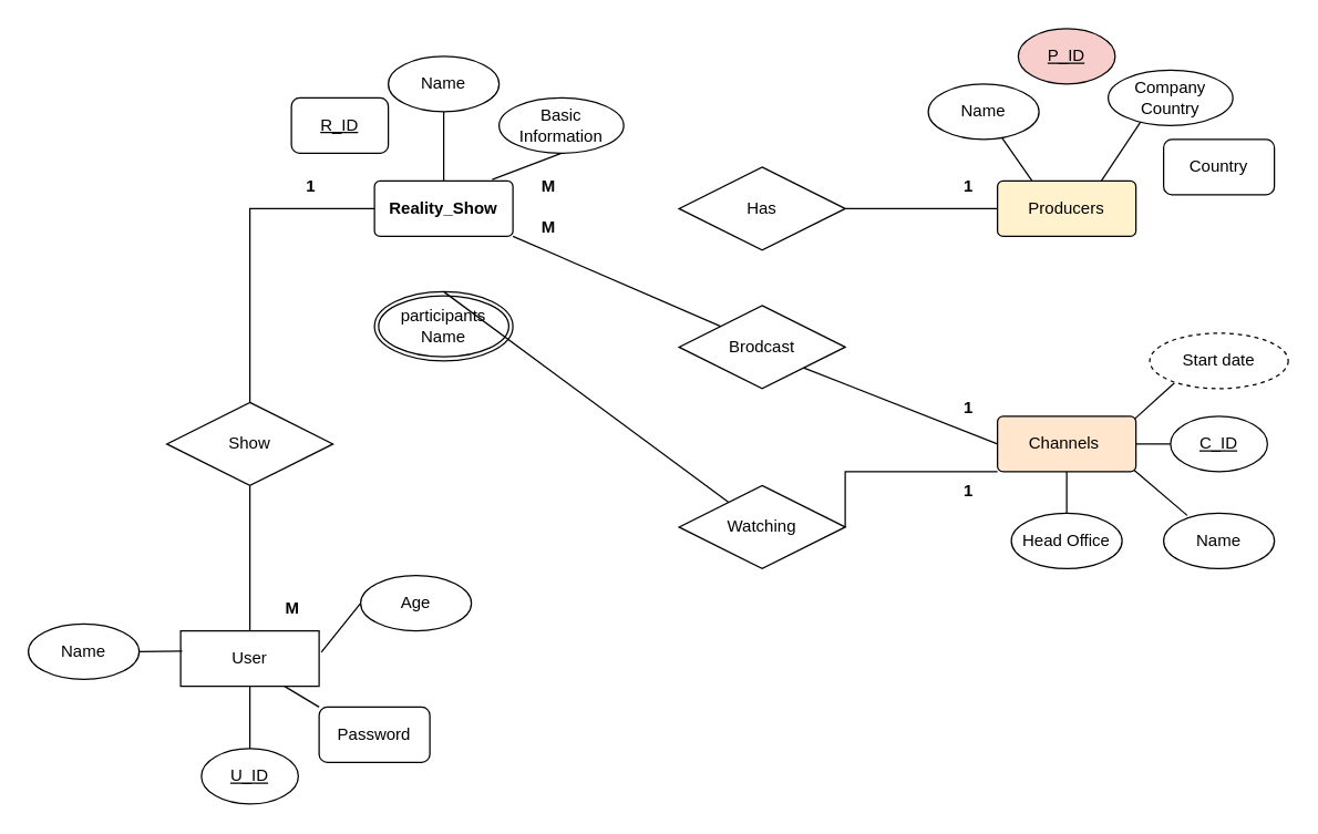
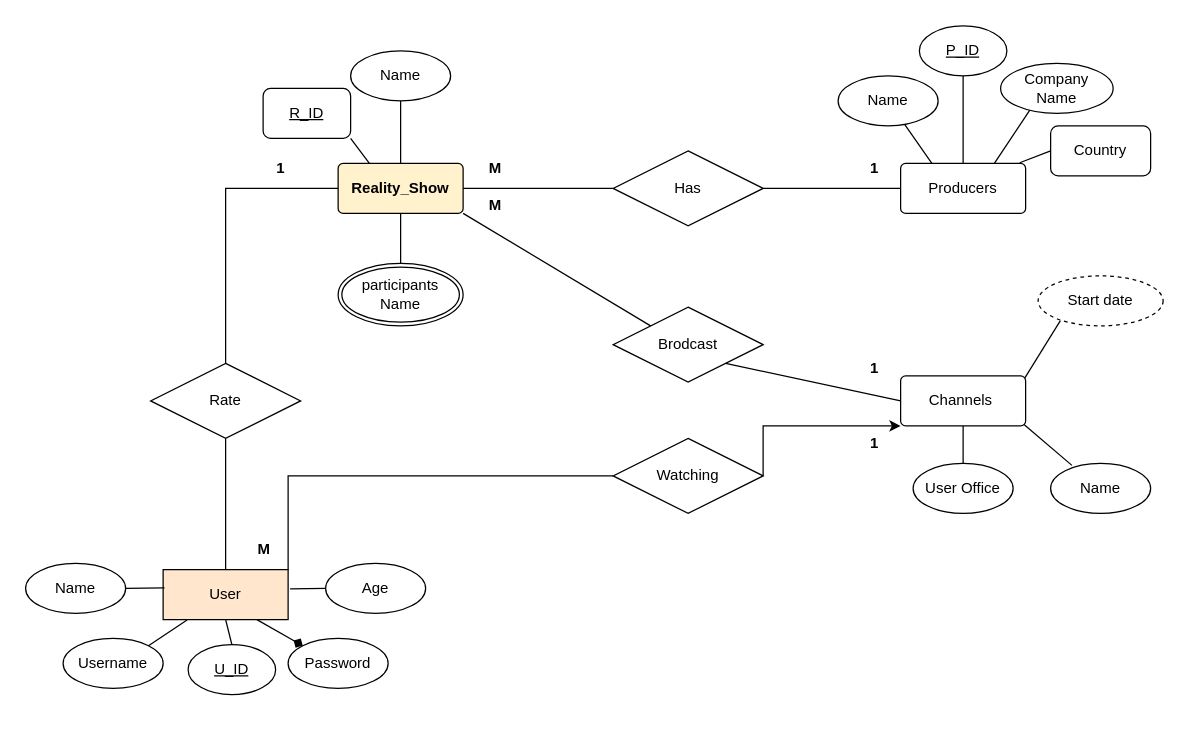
- <mxCell id="13" value="P_ID" style="ellipse;whiteSpace=wrap;html=1;align=center;fontStyle=4;fillColor=#f8cecc;" vertex="1" parent="1"><mxGeometry x="735" y="20" width="70" height="40" as="geometry" /></mxCell>
+ <mxCell id="13" value="P_ID" style="ellipse;whiteSpace=wrap;html=1;align=center;fontStyle=4;" vertex="1" parent="1"><mxGeometry x="735" y="20" width="70" height="40" as="geometry" /></mxCell>
- <mxCell id="14" value="Company&lt;br&gt;Country" style="ellipse;whiteSpace=wrap;html=1;align=center;" vertex="1" parent="1"><mxGeometry x="800" y="50" width="90" height="40" as="geometry" /></mxCell>
+ <mxCell id="14" value="Company&lt;br&gt;Name" style="ellipse;whiteSpace=wrap;html=1;align=center;" vertex="1" parent="1"><mxGeometry x="800" y="50" width="90" height="40" as="geometry" /></mxCell>
- <mxCell id="5" value="Basic Information" style="ellipse;whiteSpace=wrap;html=1;align=center;" vertex="1" parent="1"><mxGeometry x="360" y="70" width="90" height="40" as="geometry" /></mxCell>
+ <mxCell id="19" value="" style="endArrow=none;html=1;rounded=0;exitX=0.5;exitY=0;exitDx=0;exitDy=0;entryX=0.5;entryY=1;entryDx=0;entryDy=0;" edge="1" parent="1" source="11" target="13"><mxGeometry relative="1" as="geometry"><mxPoint x="770" y="80" as="sourcePoint" /><mxPoint x="930" y="80" as="targetPoint" /></mxGeometry></mxCell>
+ <mxCell id="7" value="" style="endArrow=none;html=1;rounded=0;exitX=1;exitY=1;exitDx=0;exitDy=0;entryX=0.25;entryY=0;entryDx=0;entryDy=0;" edge="1" parent="1" source="3" target="2"><mxGeometry relative="1" as="geometry"><mxPoint x="300" y="110" as="sourcePoint" /><mxPoint x="460" y="110" as="targetPoint" /></mxGeometry></mxCell>
- <mxCell id="9" value="" style="endArrow=none;html=1;rounded=0;exitX=0.85;exitY=-0.025;exitDx=0;exitDy=0;exitPerimeter=0;entryX=0.5;entryY=1;entryDx=0;entryDy=0;" edge="1" parent="1" source="2" target="5"><mxGeometry relative="1" as="geometry"><mxPoint x="410" y="130" as="sourcePoint" /><mxPoint x="570" y="130" as="targetPoint" /></mxGeometry></mxCell>
+ <mxCell id="18" value="" style="endArrow=none;html=1;rounded=0;entryX=0.953;entryY=-0.012;entryDx=0;entryDy=0;exitX=0;exitY=0.5;exitDx=0;exitDy=0;entryPerimeter=0;" edge="1" parent="1" source="15" target="11"><mxGeometry relative="1" as="geometry"><mxPoint x="835" y="40" as="sourcePoint" /><mxPoint x="805" y="140" as="targetPoint" /></mxGeometry></mxCell>
- <mxCell id="2" value="&lt;b&gt;Reality_Show&lt;/b&gt;" style="rounded=1;arcSize=10;whiteSpace=wrap;html=1;align=center;" vertex="1" parent="1"><mxGeometry x="270" y="130" width="100" height="40" as="geometry" /></mxCell>
+ <mxCell id="2" value="&lt;b&gt;Reality_Show&lt;/b&gt;" style="rounded=1;arcSize=10;whiteSpace=wrap;html=1;align=center;fillColor=#fff2cc;" vertex="1" parent="1"><mxGeometry x="270" y="130" width="100" height="40" as="geometry" /></mxCell>
+ <mxCell id="21" value="" style="endArrow=none;html=1;rounded=0;exitX=1;exitY=0.5;exitDx=0;exitDy=0;entryX=0;entryY=0.5;entryDx=0;entryDy=0;" edge="1" parent="1" source="2" target="20"><mxGeometry relative="1" as="geometry"><mxPoint x="400" y="150" as="sourcePoint" /><mxPoint x="560" y="150" as="targetPoint" /></mxGeometry></mxCell>
- <mxCell id="11" value="Producers" style="rounded=1;arcSize=10;whiteSpace=wrap;html=1;align=center;fillColor=#fff2cc;" vertex="1" parent="1"><mxGeometry x="720" y="130" width="100" height="40" as="geometry" /></mxCell>
+ <mxCell id="11" value="Producers" style="rounded=1;arcSize=10;whiteSpace=wrap;html=1;align=center;" vertex="1" parent="1"><mxGeometry x="720" y="130" width="100" height="40" as="geometry" /></mxCell>
- <mxCell id="46" value="Brodcast" style="shape=rhombus;perimeter=rhombusPerimeter;whiteSpace=wrap;html=1;align=center;" vertex="1" parent="1"><mxGeometry x="490" y="220" width="120" height="60" as="geometry" /></mxCell>
+ <mxCell id="46" value="Brodcast" style="shape=rhombus;perimeter=rhombusPerimeter;whiteSpace=wrap;html=1;align=center;" vertex="1" parent="1"><mxGeometry x="490" y="245" width="120" height="60" as="geometry" /></mxCell>
- <mxCell id="40" value="Start date" style="ellipse;whiteSpace=wrap;html=1;align=center;dashed=1;" vertex="1" parent="1"><mxGeometry x="830" y="240" width="100" height="40" as="geometry" /></mxCell>
+ <mxCell id="40" value="Start date" style="ellipse;whiteSpace=wrap;html=1;align=center;dashed=1;" vertex="1" parent="1"><mxGeometry x="830" y="220" width="100" height="40" as="geometry" /></mxCell>
- <mxCell id="10" value="" style="endArrow=none;html=1;rounded=0;exitX=0.5;exitY=0;exitDx=0;exitDy=0;" edge="1" parent="1" source="6" target="49"><mxGeometry relative="1" as="geometry"><mxPoint x="330" y="190" as="sourcePoint" /><mxPoint x="490" y="190" as="targetPoint" /></mxGeometry></mxCell>
+ <mxCell id="10" value="" style="endArrow=none;html=1;rounded=0;exitX=0.5;exitY=0;exitDx=0;exitDy=0;entryX=0.5;entryY=1;entryDx=0;entryDy=0;" edge="1" parent="1" source="6" target="2"><mxGeometry relative="1" as="geometry"><mxPoint x="330" y="190" as="sourcePoint" /><mxPoint x="490" y="190" as="targetPoint" /></mxGeometry></mxCell>
- <mxCell id="23" value="Show" style="shape=rhombus;perimeter=rhombusPerimeter;whiteSpace=wrap;html=1;align=center;" vertex="1" parent="1"><mxGeometry x="120" y="290" width="120" height="60" as="geometry" /></mxCell>
+ <mxCell id="23" value="Rate" style="shape=rhombus;perimeter=rhombusPerimeter;whiteSpace=wrap;html=1;align=center;" vertex="1" parent="1"><mxGeometry x="120" y="290" width="120" height="60" as="geometry" /></mxCell>
- <mxCell id="37" value="Channels&amp;nbsp;" style="rounded=1;arcSize=10;whiteSpace=wrap;html=1;align=center;fillColor=#ffe6cc;" vertex="1" parent="1"><mxGeometry x="720" y="300" width="100" height="40" as="geometry" /></mxCell>
+ <mxCell id="37" value="Channels&amp;nbsp;" style="rounded=1;arcSize=10;whiteSpace=wrap;html=1;align=center;" vertex="1" parent="1"><mxGeometry x="720" y="300" width="100" height="40" as="geometry" /></mxCell>
- <mxCell id="44" value="" style="endArrow=none;html=1;rounded=0;exitX=1;exitY=0.5;exitDx=0;exitDy=0;entryX=0;entryY=0.5;entryDx=0;entryDy=0;" edge="1" parent="1" source="37" target="38"><mxGeometry relative="1" as="geometry"><mxPoint x="830" y="300" as="sourcePoint" /><mxPoint x="990" y="300" as="targetPoint" /></mxGeometry></mxCell>
- <mxCell id="38" value="C_ID" style="ellipse;whiteSpace=wrap;html=1;align=center;fontStyle=4;" vertex="1" parent="1"><mxGeometry x="845" y="300" width="70" height="40" as="geometry" /></mxCell>
- <mxCell id="51" value="" style="endArrow=none;html=1;rounded=0;exitX=1;exitY=0.5;exitDx=0;exitDy=0;entryX=0;entryY=1;entryDx=0;entryDy=0;" edge="1" parent="1" source="49" target="37"><mxGeometry relative="1" as="geometry"><mxPoint x="620" y="380" as="sourcePoint" /><mxPoint x="770" y="380" as="targetPoint" /><Array as="points"><mxPoint x="610" y="340" /></Array></mxGeometry></mxCell>
+ <mxCell id="51" value="" style="endArrow=classic;html=1;rounded=0;exitX=1;exitY=0.5;exitDx=0;exitDy=0;entryX=0;entryY=1;entryDx=0;entryDy=0;" edge="1" parent="1" source="49" target="37"><mxGeometry relative="1" as="geometry"><mxPoint x="620" y="380" as="sourcePoint" /><mxPoint x="770" y="380" as="targetPoint" /><Array as="points"><mxPoint x="610" y="340" /></Array></mxGeometry></mxCell>
+ <mxCell id="50" value="" style="endArrow=none;html=1;rounded=0;exitX=1;exitY=0;exitDx=0;exitDy=0;entryX=0;entryY=0.5;entryDx=0;entryDy=0;" edge="1" parent="1" source="25" target="49"><mxGeometry relative="1" as="geometry"><mxPoint x="370" y="400" as="sourcePoint" /><mxPoint x="530" y="400" as="targetPoint" /><Array as="points"><mxPoint x="230" y="380" /></Array></mxGeometry></mxCell>
- <mxCell id="41" value="Head Office" style="ellipse;whiteSpace=wrap;html=1;align=center;" vertex="1" parent="1"><mxGeometry x="730" y="370" width="80" height="40" as="geometry" /></mxCell>
+ <mxCell id="41" value="User Office" style="ellipse;whiteSpace=wrap;html=1;align=center;" vertex="1" parent="1"><mxGeometry x="730" y="370" width="80" height="40" as="geometry" /></mxCell>
- <mxCell id="31" value="Age" style="ellipse;whiteSpace=wrap;html=1;align=center;" vertex="1" parent="1"><mxGeometry x="260" y="415" width="80" height="40" as="geometry" /></mxCell>
+ <mxCell id="31" value="Age" style="ellipse;whiteSpace=wrap;html=1;align=center;" vertex="1" parent="1"><mxGeometry x="260" y="450" width="80" height="40" as="geometry" /></mxCell>
- <mxCell id="25" value="User" style="whiteSpace=wrap;html=1;align=center;" vertex="1" parent="1"><mxGeometry x="130" y="455" width="100" height="40" as="geometry" /></mxCell>
+ <mxCell id="25" value="User" style="whiteSpace=wrap;html=1;align=center;fillColor=#ffe6cc;" vertex="1" parent="1"><mxGeometry x="130" y="455" width="100" height="40" as="geometry" /></mxCell>
- <mxCell id="35" value="" style="endArrow=none;html=1;rounded=0;exitX=0.75;exitY=1;exitDx=0;exitDy=0;entryX=0;entryY=0;entryDx=0;entryDy=0;" edge="1" parent="1" source="25" target="30"><mxGeometry relative="1" as="geometry"><mxPoint x="209" y="526" as="sourcePoint" /><mxPoint x="240" y="505" as="targetPoint" /></mxGeometry></mxCell>
+ <mxCell id="35" value="" style="endArrow=diamond;html=1;rounded=0;exitX=0.75;exitY=1;exitDx=0;exitDy=0;entryX=0;entryY=0;entryDx=0;entryDy=0;" edge="1" parent="1" source="25" target="30"><mxGeometry relative="1" as="geometry"><mxPoint x="209" y="526" as="sourcePoint" /><mxPoint x="240" y="505" as="targetPoint" /></mxGeometry></mxCell>
+ <mxCell id="34" value="" style="endArrow=none;html=1;rounded=0;exitX=1;exitY=0;exitDx=0;exitDy=0;entryX=0.192;entryY=1.006;entryDx=0;entryDy=0;entryPerimeter=0;" edge="1" parent="1" source="29" target="25"><mxGeometry relative="1" as="geometry"><mxPoint x="130" y="510" as="sourcePoint" /><mxPoint x="290" y="510" as="targetPoint" /></mxGeometry></mxCell>
+ <mxCell id="29" value="Username" style="ellipse;whiteSpace=wrap;html=1;align=center;" vertex="1" parent="1"><mxGeometry x="50" y="510" width="80" height="40" as="geometry" /></mxCell>
- <mxCell id="30" value="Password" style="whiteSpace=wrap;html=1;align=center;rounded=1;" vertex="1" parent="1"><mxGeometry x="230" y="510" width="80" height="40" as="geometry" /></mxCell>
+ <mxCell id="30" value="Password" style="ellipse;whiteSpace=wrap;html=1;align=center;" vertex="1" parent="1"><mxGeometry x="230" y="510" width="80" height="40" as="geometry" /></mxCell>
- <mxCell id="28" value="U_ID" style="ellipse;whiteSpace=wrap;html=1;align=center;fontStyle=4;" vertex="1" parent="1"><mxGeometry x="145" y="540" width="70" height="40" as="geometry" /></mxCell>
+ <mxCell id="28" value="U_ID" style="ellipse;whiteSpace=wrap;html=1;align=center;fontStyle=4;" vertex="1" parent="1"><mxGeometry x="150" y="515" width="70" height="40" as="geometry" /></mxCell>
